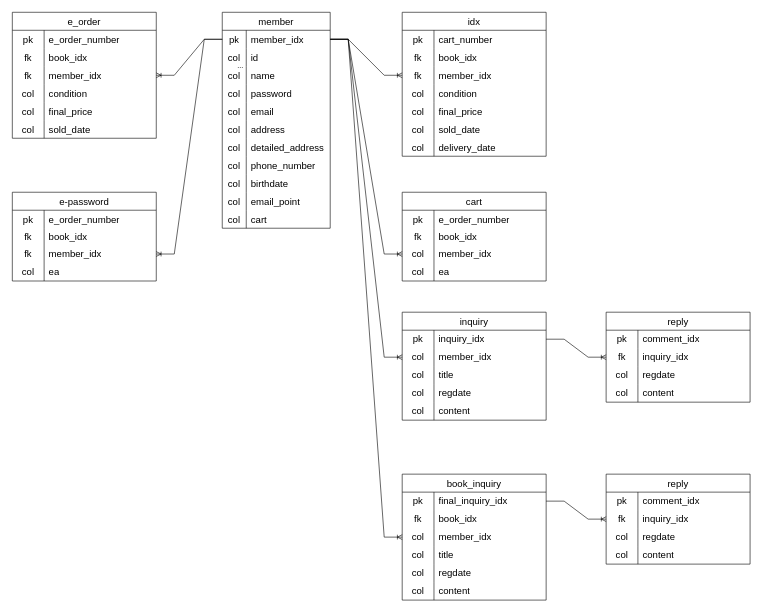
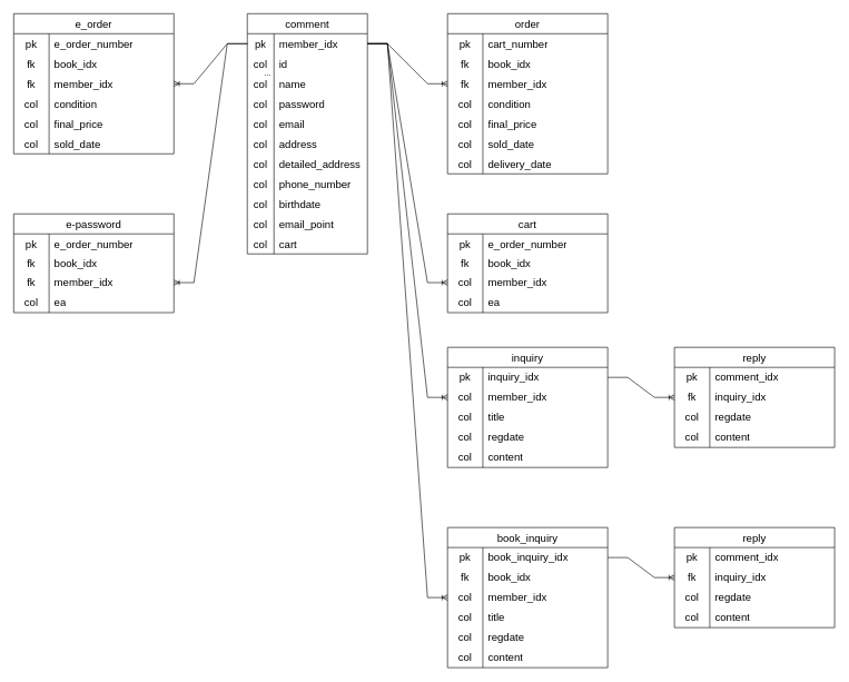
- <mxCell id="3" value="member" style="shape=table;startSize=30;container=1;collapsible=0;childLayout=tableLayout;fixedRows=1;rowLines=0;fontStyle=0;strokeColor=default;fontSize=16;" parent="1" vertex="1"><mxGeometry x="370" y="20" width="180" height="360" as="geometry" /></mxCell>
+ <mxCell id="3" value="comment" style="shape=table;startSize=30;container=1;collapsible=0;childLayout=tableLayout;fixedRows=1;rowLines=0;fontStyle=0;strokeColor=default;fontSize=16;" parent="1" vertex="1"><mxGeometry x="370" y="20" width="180" height="360" as="geometry" /></mxCell>
- <mxCell id="37" value="idx" style="shape=table;startSize=30;container=1;collapsible=0;childLayout=tableLayout;fixedRows=1;rowLines=0;fontStyle=0;strokeColor=default;fontSize=16;" parent="1" vertex="1"><mxGeometry x="670" y="20" width="240" height="240" as="geometry" /></mxCell>
+ <mxCell id="37" value="order" style="shape=table;startSize=30;container=1;collapsible=0;childLayout=tableLayout;fixedRows=1;rowLines=0;fontStyle=0;strokeColor=default;fontSize=16;" parent="1" vertex="1"><mxGeometry x="670" y="20" width="240" height="240" as="geometry" /></mxCell>
- <mxCell id="109" value="final_inquiry_idx" style="shape=partialRectangle;html=1;whiteSpace=wrap;connectable=0;fillColor=none;top=0;left=0;bottom=0;right=0;align=left;spacingLeft=6;overflow=hidden;strokeColor=inherit;fontSize=16;" parent="107" vertex="1"><mxGeometry x="53" width="187" height="30" as="geometry"><mxRectangle width="187" height="30" as="alternateBounds" /></mxGeometry></mxCell>
+ <mxCell id="109" value="book_inquiry_idx" style="shape=partialRectangle;html=1;whiteSpace=wrap;connectable=0;fillColor=none;top=0;left=0;bottom=0;right=0;align=left;spacingLeft=6;overflow=hidden;strokeColor=inherit;fontSize=16;" parent="107" vertex="1"><mxGeometry x="53" width="187" height="30" as="geometry"><mxRectangle width="187" height="30" as="alternateBounds" /></mxGeometry></mxCell>
